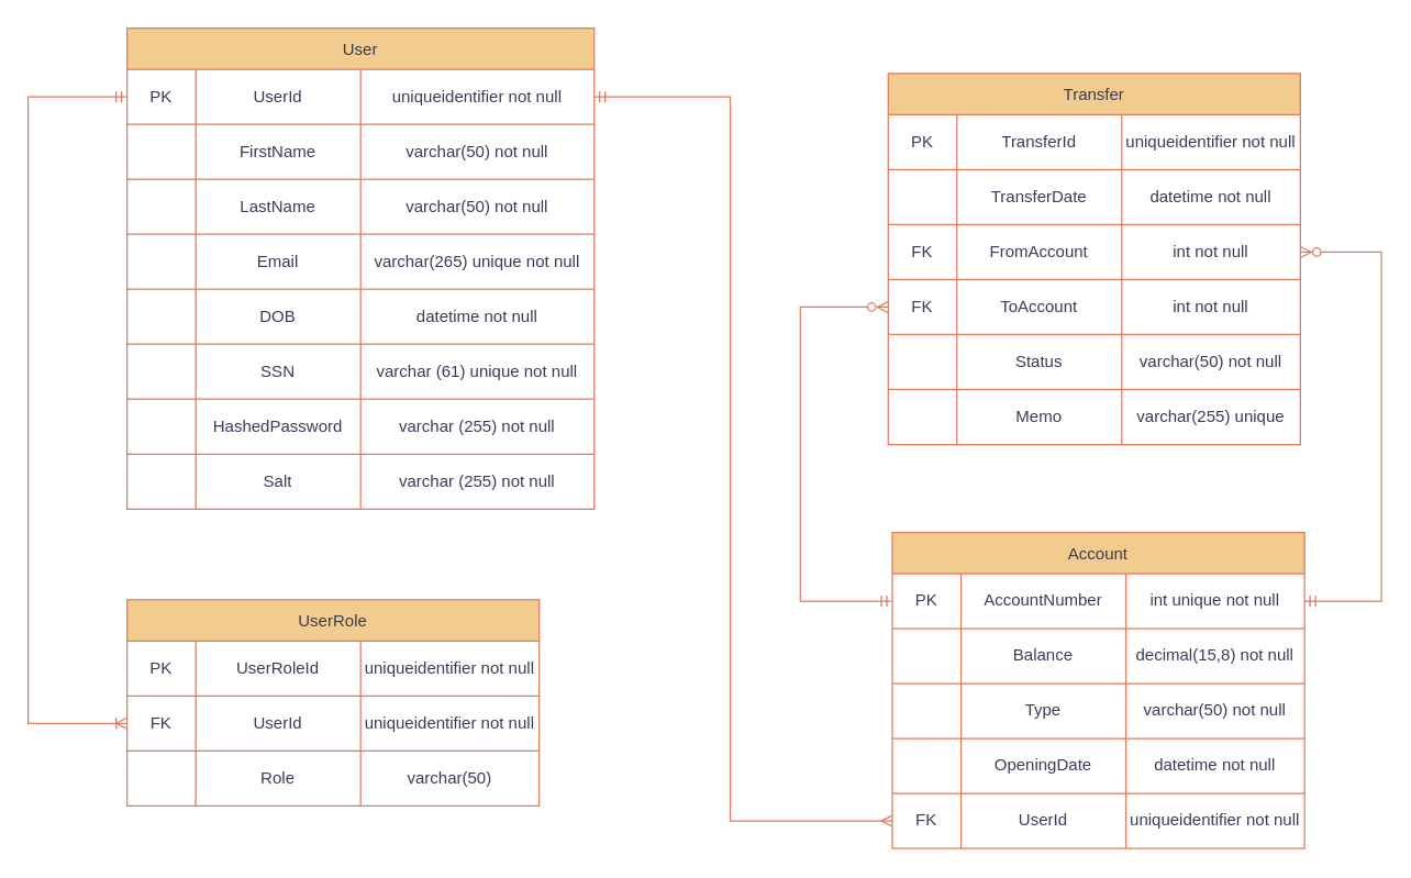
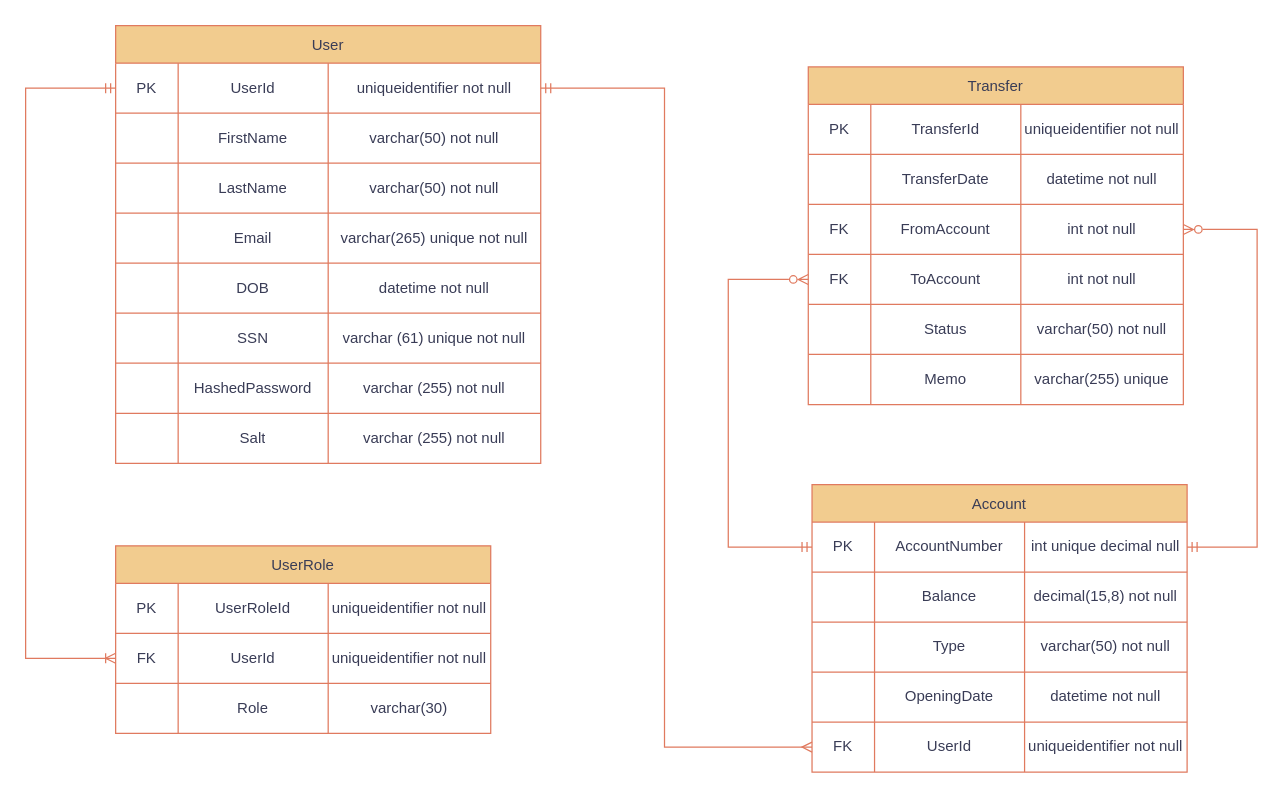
- <mxCell id="39" value="int unique not null" style="shape=partialRectangle;html=1;whiteSpace=wrap;connectable=0;strokeColor=#E07A5F;overflow=hidden;fillColor=none;top=0;left=0;bottom=0;right=0;pointerEvents=1;labelBackgroundColor=none;fontColor=#393C56;" vertex="1" parent="36"><mxGeometry x="170" width="130" height="40" as="geometry"><mxRectangle width="130" height="40" as="alternateBounds" /></mxGeometry></mxCell>
+ <mxCell id="39" value="int unique decimal null" style="shape=partialRectangle;html=1;whiteSpace=wrap;connectable=0;strokeColor=#E07A5F;overflow=hidden;fillColor=none;top=0;left=0;bottom=0;right=0;pointerEvents=1;labelBackgroundColor=none;fontColor=#393C56;" vertex="1" parent="36"><mxGeometry x="170" width="130" height="40" as="geometry"><mxRectangle width="130" height="40" as="alternateBounds" /></mxGeometry></mxCell>
- <mxCell id="68" value="varchar(50)" style="shape=partialRectangle;html=1;whiteSpace=wrap;connectable=0;strokeColor=#E07A5F;overflow=hidden;fillColor=none;top=0;left=0;bottom=0;right=0;pointerEvents=1;labelBackgroundColor=none;fontColor=#393C56;" vertex="1" parent="65"><mxGeometry x="170" width="130" height="40" as="geometry"><mxRectangle width="130" height="40" as="alternateBounds" /></mxGeometry></mxCell>
+ <mxCell id="68" value="varchar(30)" style="shape=partialRectangle;html=1;whiteSpace=wrap;connectable=0;strokeColor=#E07A5F;overflow=hidden;fillColor=none;top=0;left=0;bottom=0;right=0;pointerEvents=1;labelBackgroundColor=none;fontColor=#393C56;" vertex="1" parent="65"><mxGeometry x="170" width="130" height="40" as="geometry"><mxRectangle width="130" height="40" as="alternateBounds" /></mxGeometry></mxCell>
